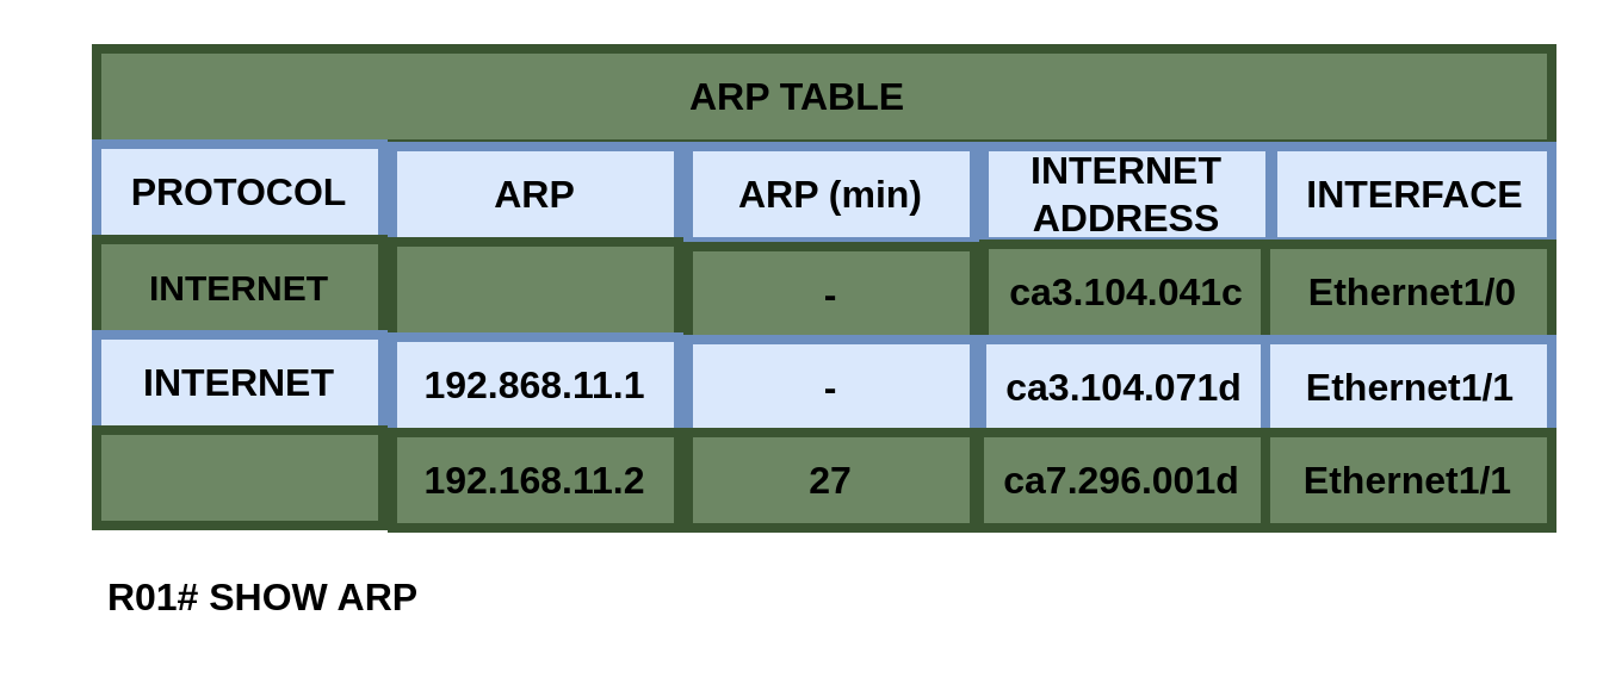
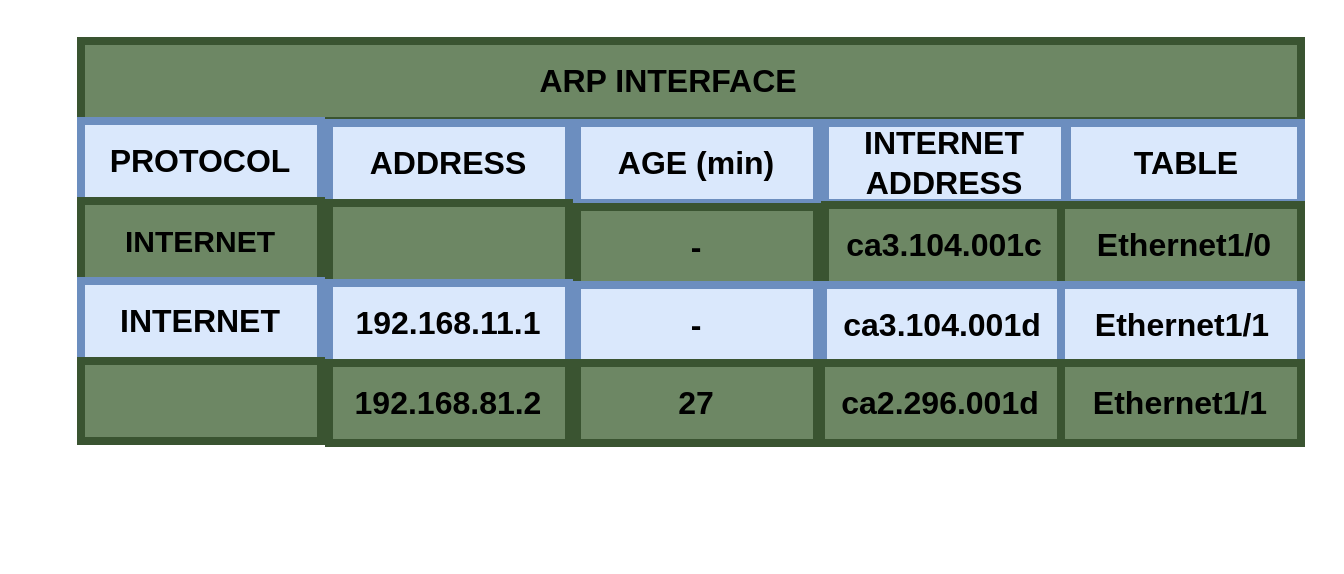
- <mxCell id="5" value="ARP TABLE" style="text;html=1;strokeColor=none;fillColor=none;align=center;verticalAlign=middle;whiteSpace=wrap;rounded=0;fontSize=16;fontStyle=1" vertex="1" parent="1"><mxGeometry x="244" y="25" width="180" height="30" as="geometry" /></mxCell>
+ <mxCell id="5" value="ARP INTERFACE" style="text;html=1;strokeColor=none;fillColor=none;align=center;verticalAlign=middle;whiteSpace=wrap;rounded=0;fontSize=16;fontStyle=1" vertex="1" parent="1"><mxGeometry x="244" y="25" width="180" height="30" as="geometry" /></mxCell>
- <mxCell id="11" value="ARP" style="text;html=1;strokeColor=none;fillColor=none;align=center;verticalAlign=middle;whiteSpace=wrap;rounded=0;fontSize=16;fontStyle=1" vertex="1" parent="1"><mxGeometry x="174" y="66" width="100" height="30" as="geometry" /></mxCell>
+ <mxCell id="11" value="ADDRESS" style="text;html=1;strokeColor=none;fillColor=none;align=center;verticalAlign=middle;whiteSpace=wrap;rounded=0;fontSize=16;fontStyle=1" vertex="1" parent="1"><mxGeometry x="174" y="66" width="100" height="30" as="geometry" /></mxCell>
- <mxCell id="13" value="ARP (min)" style="text;html=1;strokeColor=none;fillColor=none;align=center;verticalAlign=middle;whiteSpace=wrap;rounded=0;fontSize=16;fontStyle=1" vertex="1" parent="1"><mxGeometry x="298" y="66" width="100" height="30" as="geometry" /></mxCell>
+ <mxCell id="13" value="AGE (min)" style="text;html=1;strokeColor=none;fillColor=none;align=center;verticalAlign=middle;whiteSpace=wrap;rounded=0;fontSize=16;fontStyle=1" vertex="1" parent="1"><mxGeometry x="298" y="66" width="100" height="30" as="geometry" /></mxCell>
- <mxCell id="17" value="INTERFACE" style="text;html=1;strokeColor=none;fillColor=none;align=center;verticalAlign=middle;whiteSpace=wrap;rounded=0;fontSize=16;fontStyle=1" vertex="1" parent="1"><mxGeometry x="543" y="66" width="100" height="30" as="geometry" /></mxCell>
+ <mxCell id="17" value="TABLE" style="text;html=1;strokeColor=none;fillColor=none;align=center;verticalAlign=middle;whiteSpace=wrap;rounded=0;fontSize=16;fontStyle=1" vertex="1" parent="1"><mxGeometry x="543" y="66" width="100" height="30" as="geometry" /></mxCell>
- <mxCell id="30" value="ca3.104.041c" style="text;html=1;strokeColor=none;fillColor=none;align=center;verticalAlign=middle;whiteSpace=wrap;rounded=0;fontSize=16;fontStyle=1" vertex="1" parent="1"><mxGeometry x="422" y="107" width="100" height="30" as="geometry" /></mxCell>
+ <mxCell id="30" value="ca3.104.001c" style="text;html=1;strokeColor=none;fillColor=none;align=center;verticalAlign=middle;whiteSpace=wrap;rounded=0;fontSize=16;fontStyle=1" vertex="1" parent="1"><mxGeometry x="422" y="107" width="100" height="30" as="geometry" /></mxCell>
- <mxCell id="20" value="192.868.11.1" style="text;html=1;strokeColor=none;fillColor=none;align=center;verticalAlign=middle;whiteSpace=wrap;rounded=0;fontSize=16;fontStyle=1" vertex="1" parent="1"><mxGeometry x="174" y="146" width="100" height="30" as="geometry" /></mxCell>
+ <mxCell id="20" value="192.168.11.1" style="text;html=1;strokeColor=none;fillColor=none;align=center;verticalAlign=middle;whiteSpace=wrap;rounded=0;fontSize=16;fontStyle=1" vertex="1" parent="1"><mxGeometry x="174" y="146" width="100" height="30" as="geometry" /></mxCell>
- <mxCell id="34" value="ca3.104.071d" style="text;html=1;strokeColor=none;fillColor=none;align=center;verticalAlign=middle;whiteSpace=wrap;rounded=0;fontSize=16;fontStyle=1" vertex="1" parent="1"><mxGeometry x="421" y="147" width="100" height="30" as="geometry" /></mxCell>
+ <mxCell id="34" value="ca3.104.001d" style="text;html=1;strokeColor=none;fillColor=none;align=center;verticalAlign=middle;whiteSpace=wrap;rounded=0;fontSize=16;fontStyle=1" vertex="1" parent="1"><mxGeometry x="421" y="147" width="100" height="30" as="geometry" /></mxCell>
- <mxCell id="22" value="192.168.11.2" style="text;html=1;strokeColor=none;fillColor=none;align=center;verticalAlign=middle;whiteSpace=wrap;rounded=0;fontSize=16;fontStyle=1;fontColor=#000000;" vertex="1" parent="1"><mxGeometry x="174" y="186" width="100" height="30" as="geometry" /></mxCell>
+ <mxCell id="22" value="192.168.81.2" style="text;html=1;strokeColor=none;fillColor=none;align=center;verticalAlign=middle;whiteSpace=wrap;rounded=0;fontSize=16;fontStyle=1;fontColor=#000000;" vertex="1" parent="1"><mxGeometry x="174" y="186" width="100" height="30" as="geometry" /></mxCell>
- <mxCell id="36" value="&lt;font color=&quot;#000000&quot;&gt;ca7.296.001d&lt;/font&gt;" style="text;html=1;strokeColor=none;fillColor=none;align=center;verticalAlign=middle;whiteSpace=wrap;rounded=0;fontSize=16;fontStyle=1;fontColor=#ffffff;" vertex="1" parent="1"><mxGeometry x="420" y="186" width="100" height="30" as="geometry" /></mxCell>
+ <mxCell id="36" value="&lt;font color=&quot;#000000&quot;&gt;ca2.296.001d&lt;/font&gt;" style="text;html=1;strokeColor=none;fillColor=none;align=center;verticalAlign=middle;whiteSpace=wrap;rounded=0;fontSize=16;fontStyle=1;fontColor=#ffffff;" vertex="1" parent="1"><mxGeometry x="420" y="186" width="100" height="30" as="geometry" /></mxCell>
- <mxCell id="41" value="R01# SHOW ARP" style="text;html=1;strokeColor=none;fillColor=none;align=center;verticalAlign=middle;whiteSpace=wrap;rounded=0;fontSize=16;fontStyle=1" vertex="1" parent="1"><mxGeometry x="20" y="235" width="180" height="30" as="geometry" /></mxCell>
